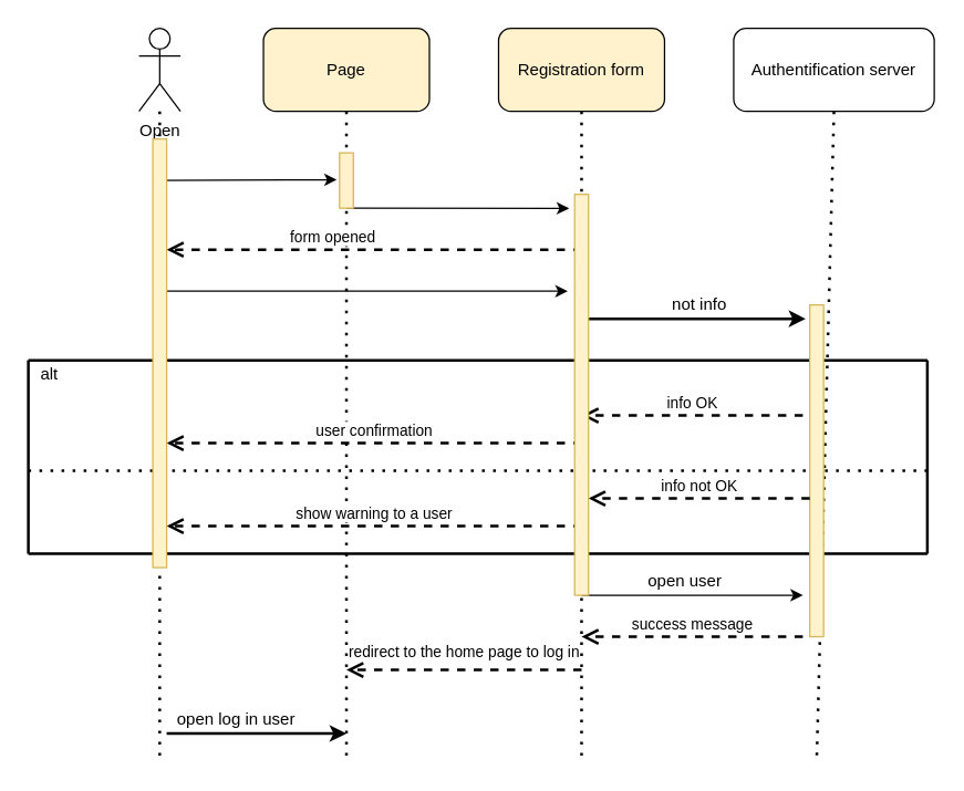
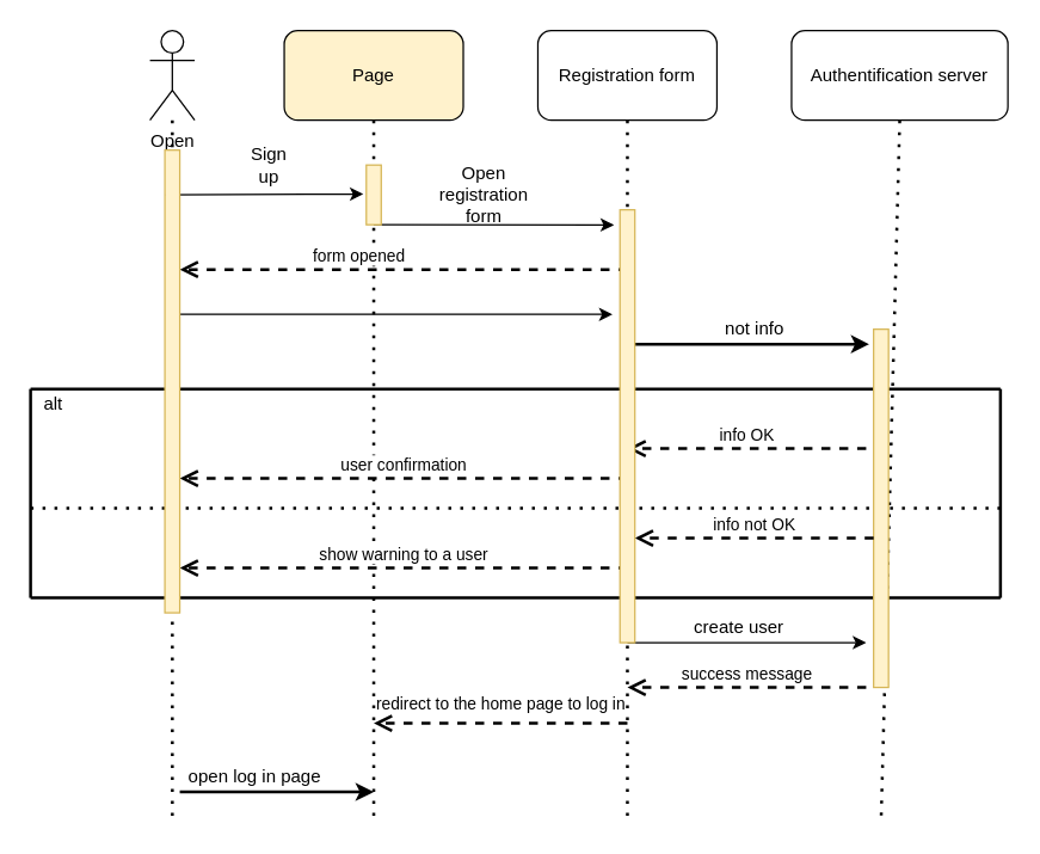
- <mxCell id="4" value="Registration form" style="rounded=1;whiteSpace=wrap;html=1;fillColor=#fff2cc;" vertex="1" parent="1"><mxGeometry x="360" y="20" width="120" height="60" as="geometry" /></mxCell>
+ <mxCell id="4" value="Registration form" style="rounded=1;whiteSpace=wrap;html=1;" vertex="1" parent="1"><mxGeometry x="360" y="20" width="120" height="60" as="geometry" /></mxCell>
+ <mxCell id="11" value="Sign up" style="text;html=1;strokeColor=none;fillColor=none;align=center;verticalAlign=middle;whiteSpace=wrap;rounded=0;" vertex="1" parent="1"><mxGeometry x="160" y="100" width="40" height="20" as="geometry" /></mxCell>
+ <mxCell id="13" value="Open registration form" style="text;html=1;strokeColor=none;fillColor=none;align=center;verticalAlign=middle;whiteSpace=wrap;rounded=0;" vertex="1" parent="1"><mxGeometry x="304" y="120" width="40" height="20" as="geometry" /></mxCell>
- <mxCell id="29" value="open user" style="text;html=1;strokeColor=none;fillColor=none;align=center;verticalAlign=middle;whiteSpace=wrap;rounded=0;" vertex="1" parent="1"><mxGeometry x="460" y="410" width="70" height="20" as="geometry" /></mxCell>
+ <mxCell id="29" value="create user" style="text;html=1;strokeColor=none;fillColor=none;align=center;verticalAlign=middle;whiteSpace=wrap;rounded=0;" vertex="1" parent="1"><mxGeometry x="460" y="410" width="70" height="20" as="geometry" /></mxCell>
- <mxCell id="37" value="open log in user" style="text;html=1;align=center;verticalAlign=middle;resizable=0;points=[];autosize=1;strokeColor=none;" vertex="1" parent="1"><mxGeometry x="120" y="510" width="100" height="20" as="geometry" /></mxCell>
+ <mxCell id="37" value="open log in page" style="text;html=1;align=center;verticalAlign=middle;resizable=0;points=[];autosize=1;strokeColor=none;" vertex="1" parent="1"><mxGeometry x="120" y="510" width="100" height="20" as="geometry" /></mxCell>
